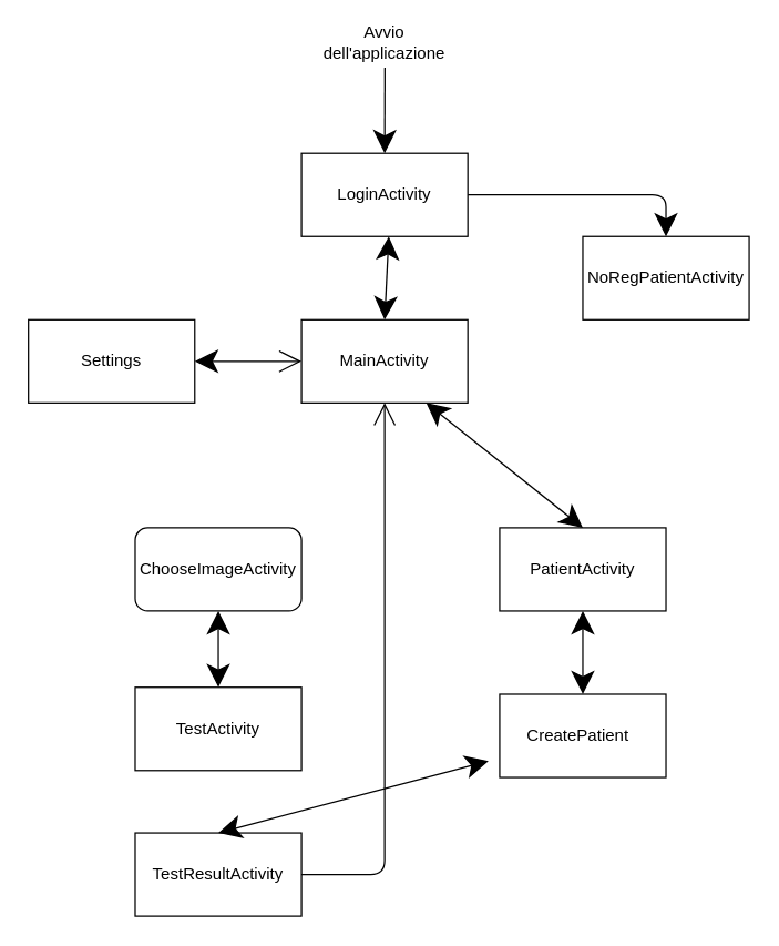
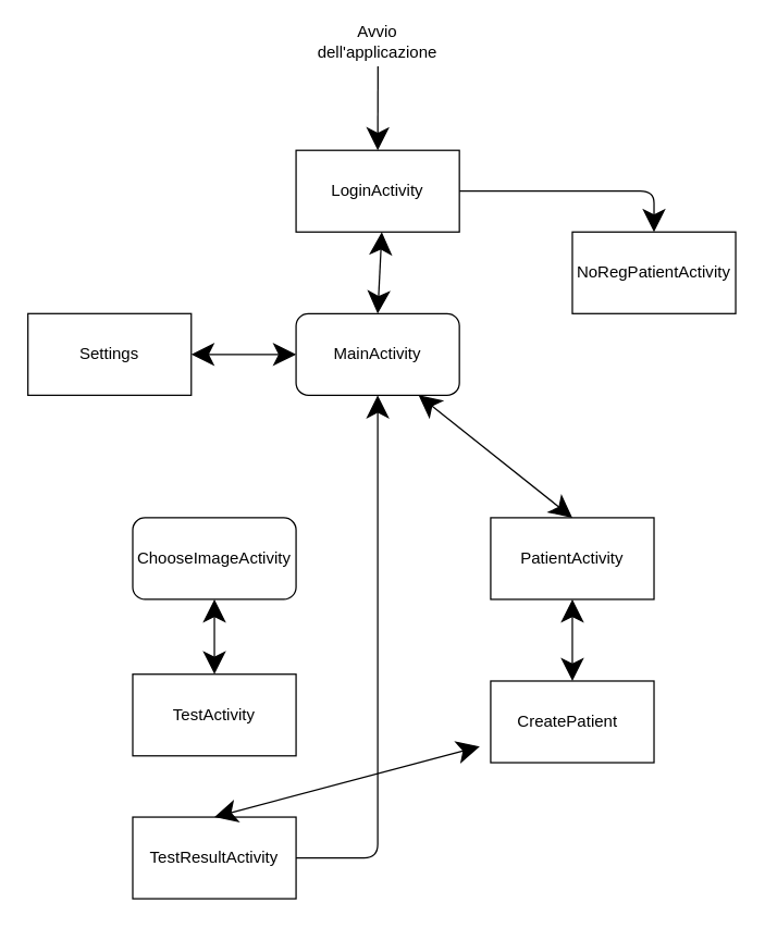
- <mxCell id="10" value="" style="endArrow=open;startArrow=classic;html=1;startSize=14;endSize=14;sourcePerimeterSpacing=8;targetPerimeterSpacing=8;exitX=1;exitY=0.5;exitDx=0;exitDy=0;entryX=0;entryY=0.5;entryDx=0;entryDy=0;" edge="1" parent="1" source="9" target="4"><mxGeometry width="50" height="50" relative="1" as="geometry"><mxPoint x="260" y="270" as="sourcePoint" /><mxPoint x="310" y="220" as="targetPoint" /></mxGeometry></mxCell>
+ <mxCell id="10" value="" style="endArrow=classic;startArrow=classic;html=1;startSize=14;endSize=14;sourcePerimeterSpacing=8;targetPerimeterSpacing=8;exitX=1;exitY=0.5;exitDx=0;exitDy=0;entryX=0;entryY=0.5;entryDx=0;entryDy=0;" edge="1" parent="1" source="9" target="4"><mxGeometry width="50" height="50" relative="1" as="geometry"><mxPoint x="260" y="270" as="sourcePoint" /><mxPoint x="310" y="220" as="targetPoint" /></mxGeometry></mxCell>
- <mxCell id="4" value="MainActivity" style="rounded=0;whiteSpace=wrap;html=1;hachureGap=4;pointerEvents=0;" vertex="1" parent="1"><mxGeometry x="217" y="230" width="120" height="60" as="geometry" /></mxCell>
+ <mxCell id="4" value="MainActivity" style="whiteSpace=wrap;html=1;hachureGap=4;pointerEvents=0;rounded=1;" vertex="1" parent="1"><mxGeometry x="217" y="230" width="120" height="60" as="geometry" /></mxCell>
- <mxCell id="20" value="" style="endArrow=open;html=1;startSize=14;endSize=14;sourcePerimeterSpacing=8;targetPerimeterSpacing=8;exitX=1;exitY=0.5;exitDx=0;exitDy=0;entryX=0.5;entryY=1;entryDx=0;entryDy=0;" edge="1" parent="1" source="17" target="4"><mxGeometry width="50" height="50" relative="1" as="geometry"><mxPoint x="260" y="520" as="sourcePoint" /><mxPoint x="310" y="470" as="targetPoint" /><Array as="points"><mxPoint x="277" y="630" /></Array></mxGeometry></mxCell>
+ <mxCell id="20" value="" style="endArrow=classic;html=1;startSize=14;endSize=14;sourcePerimeterSpacing=8;targetPerimeterSpacing=8;exitX=1;exitY=0.5;exitDx=0;exitDy=0;entryX=0.5;entryY=1;entryDx=0;entryDy=0;" edge="1" parent="1" source="17" target="4"><mxGeometry width="50" height="50" relative="1" as="geometry"><mxPoint x="260" y="520" as="sourcePoint" /><mxPoint x="310" y="470" as="targetPoint" /><Array as="points"><mxPoint x="277" y="630" /></Array></mxGeometry></mxCell>
